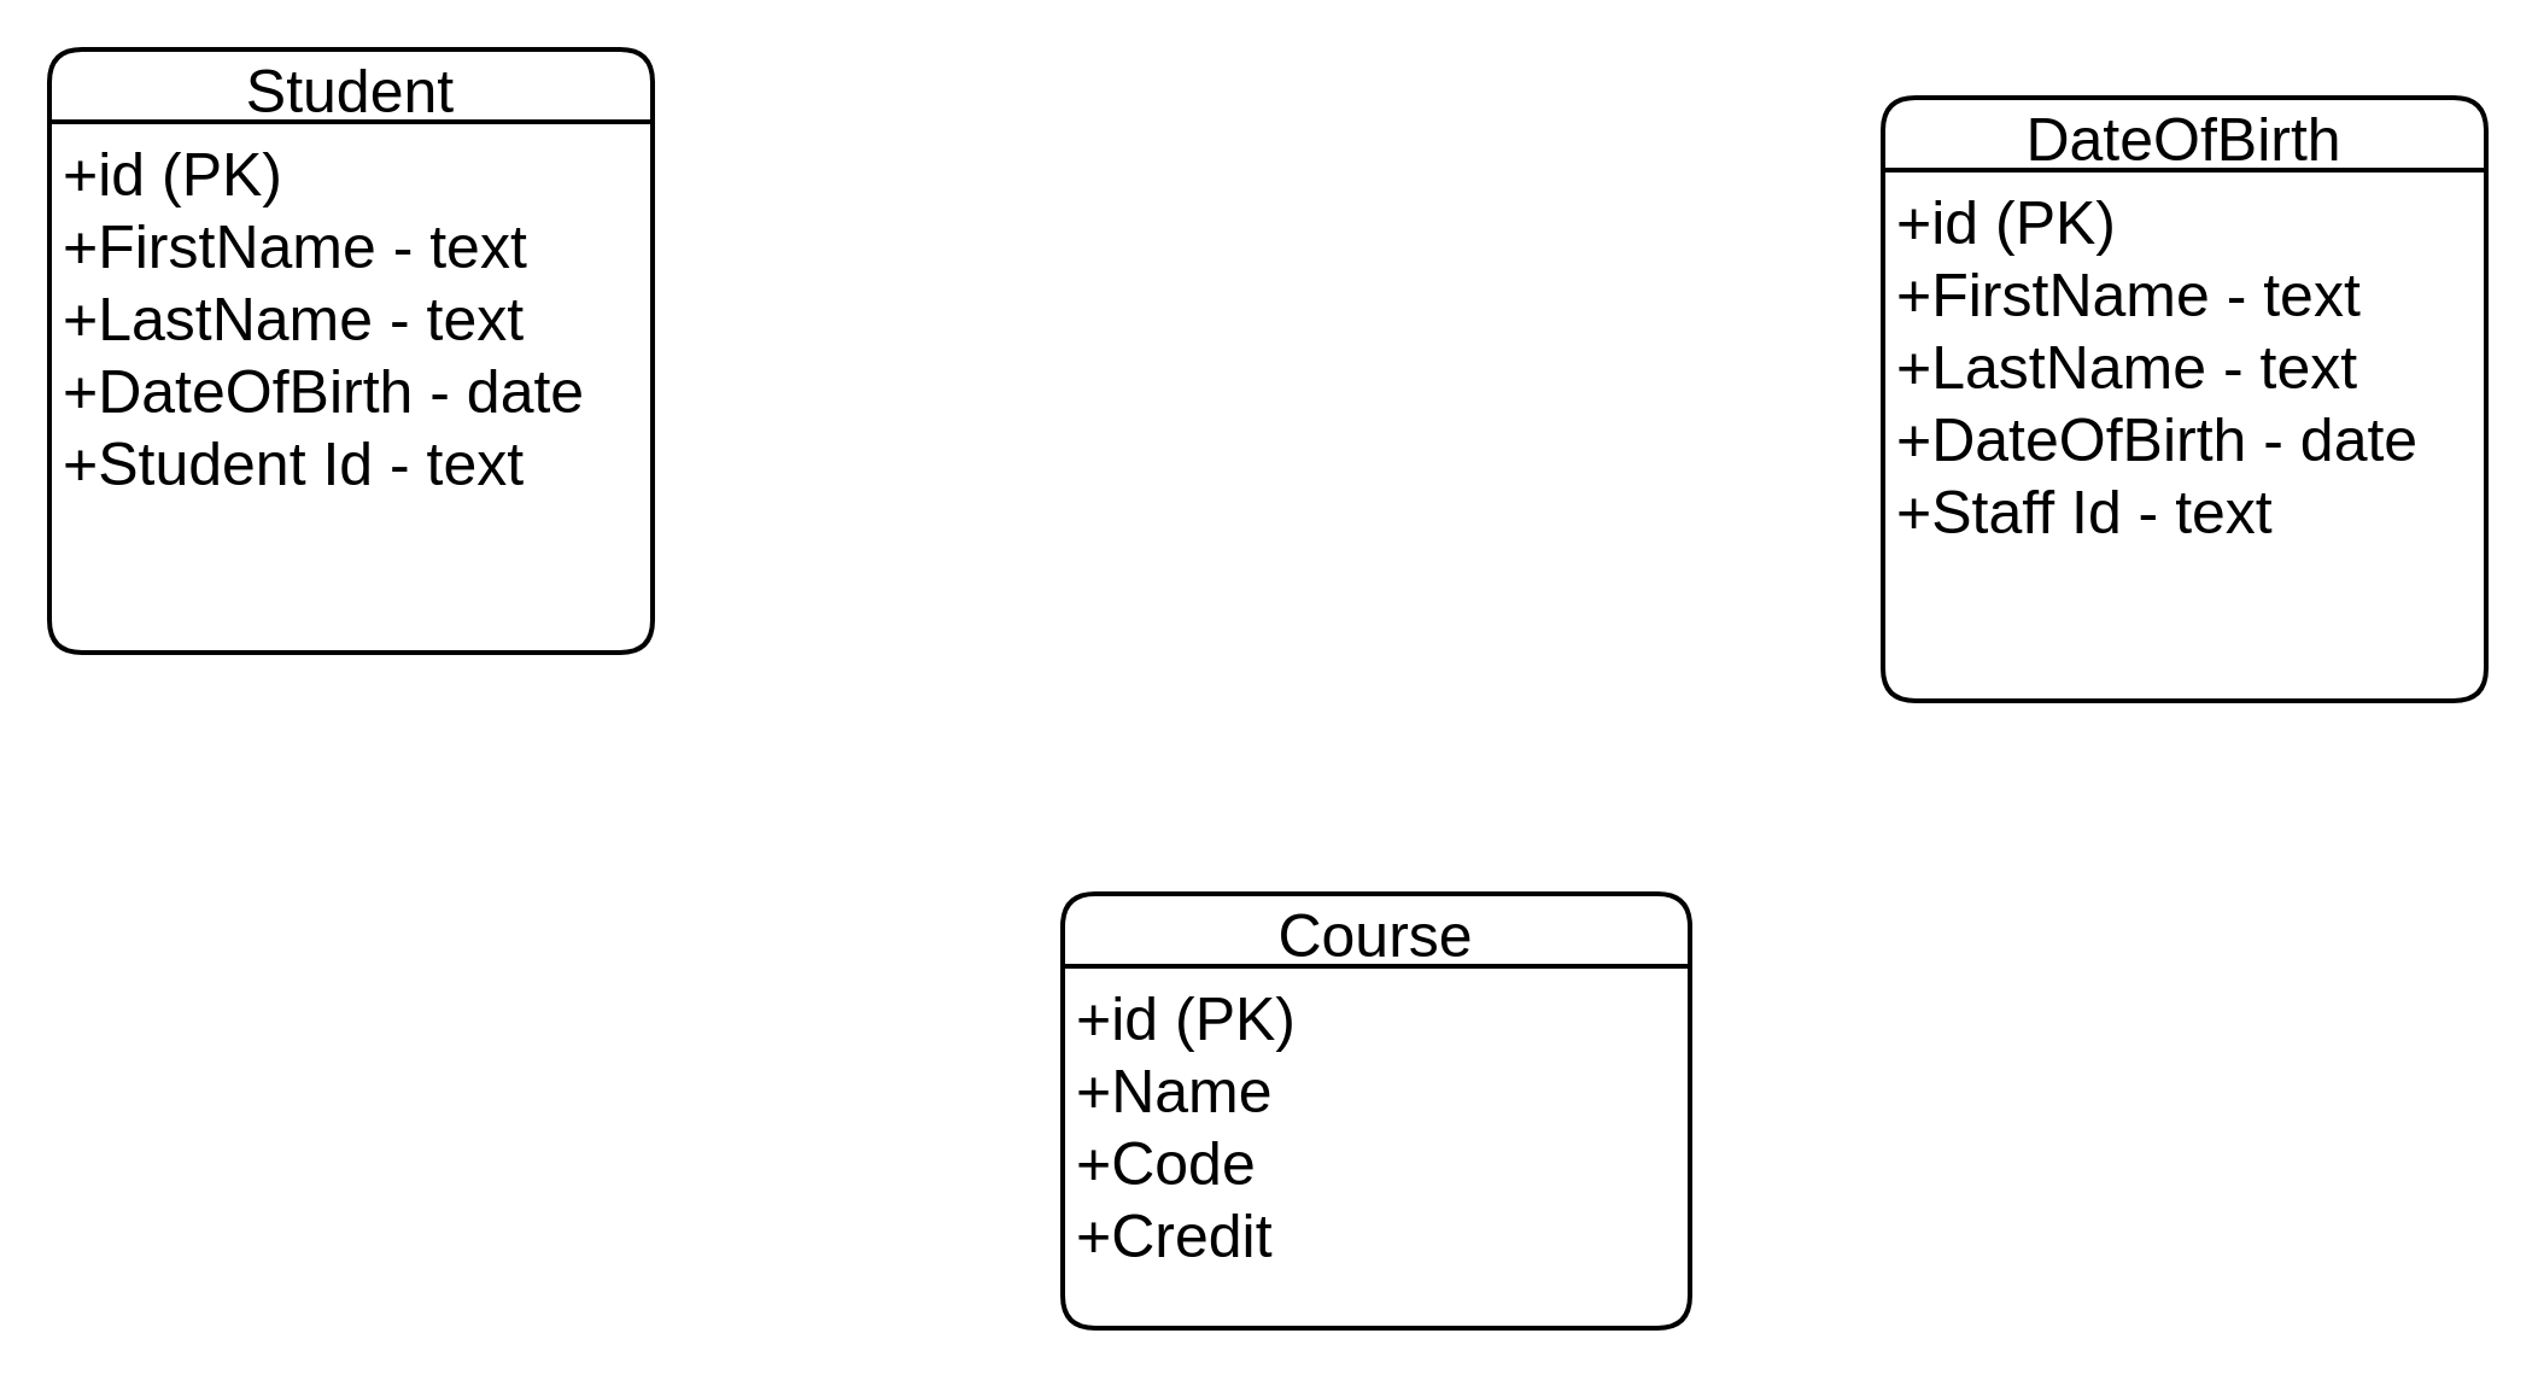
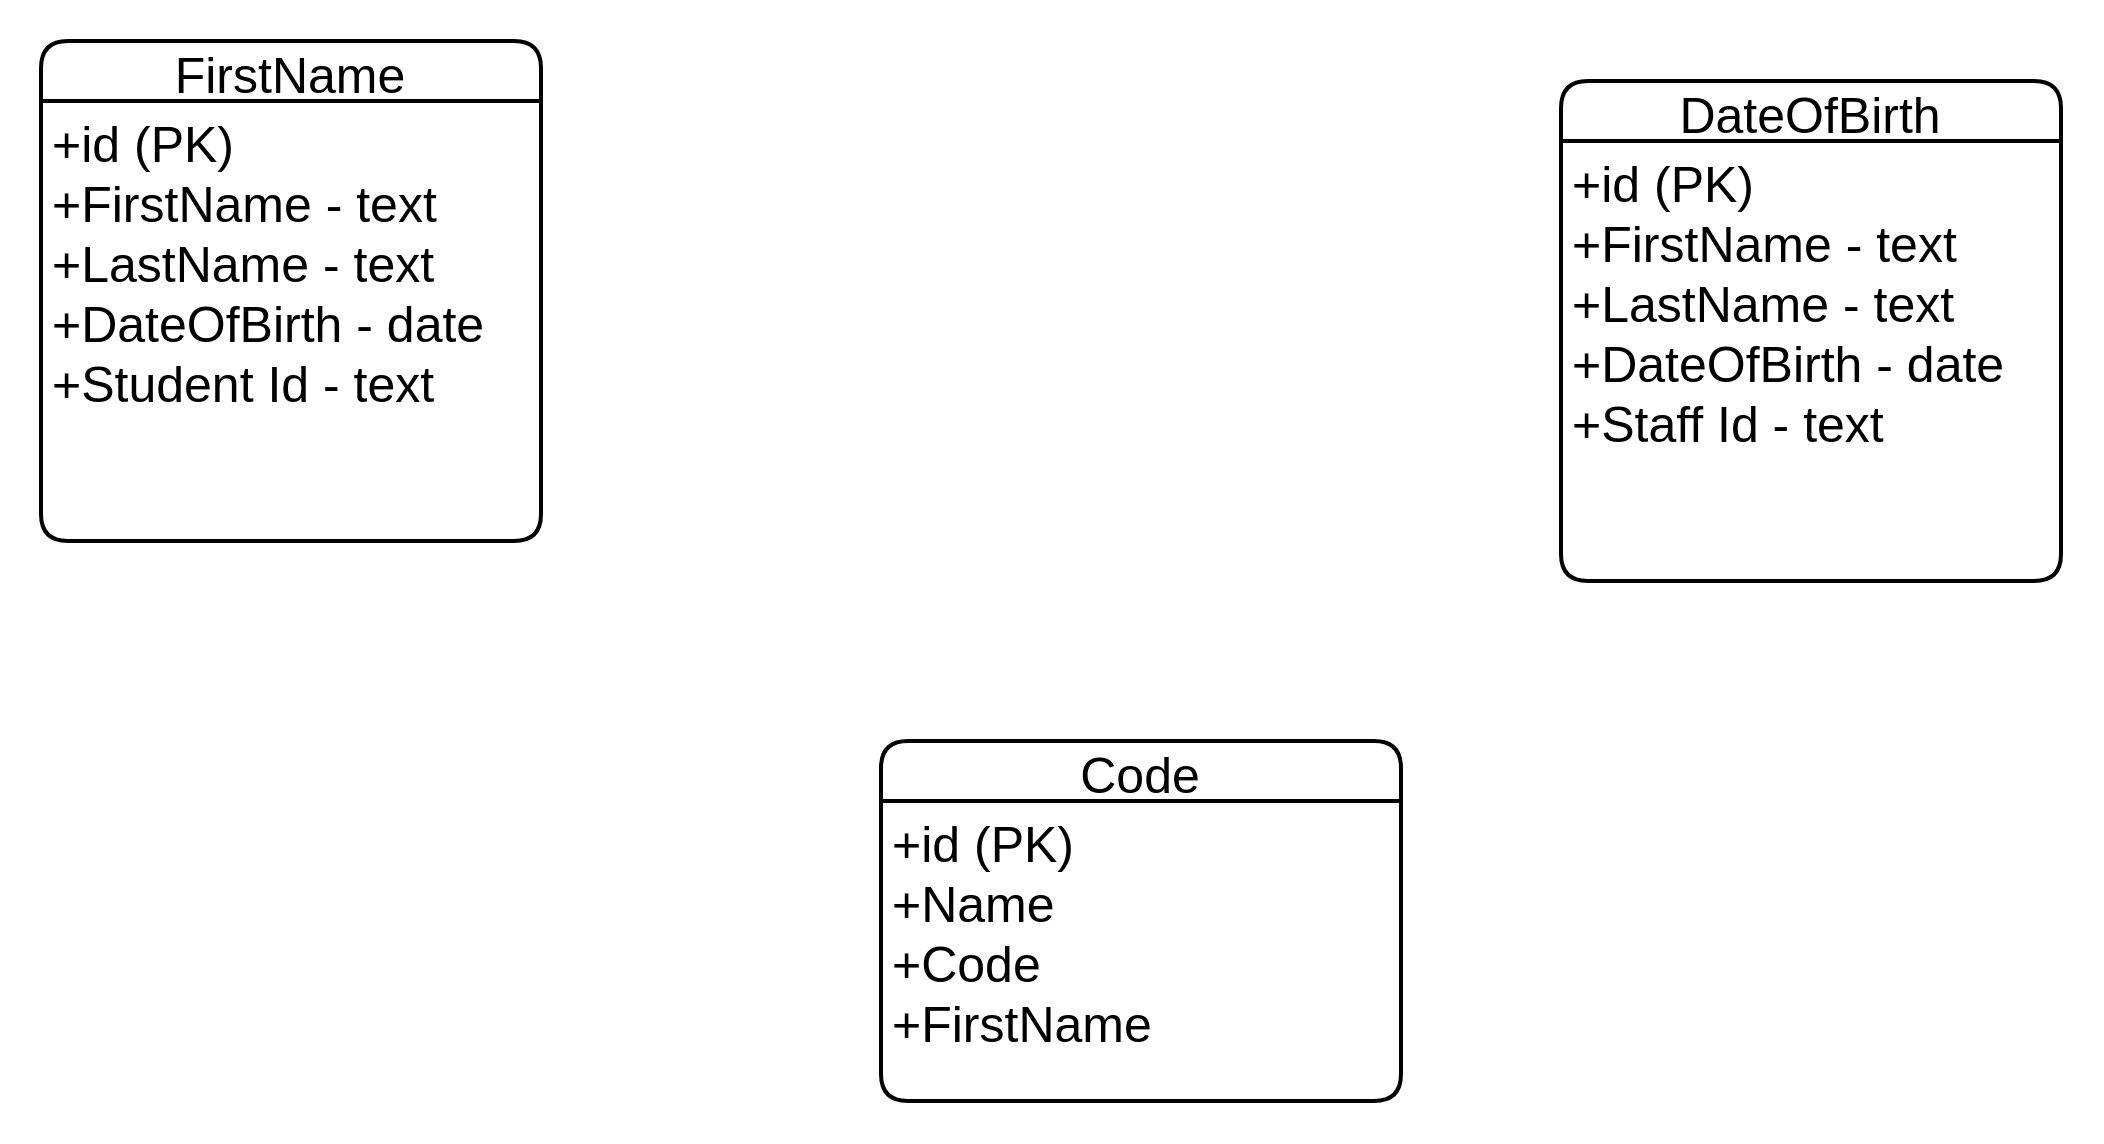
- <mxCell id="2" value="Student" style="swimlane;childLayout=stackLayout;horizontal=1;startSize=30;horizontalStack=0;rounded=1;fontSize=25;fontStyle=0;strokeWidth=2;resizeParent=0;resizeLast=1;shadow=0;dashed=0;align=center;" vertex="1" parent="1"><mxGeometry x="20" y="20" width="250" height="250" as="geometry" /></mxCell>
+ <mxCell id="2" value="FirstName" style="swimlane;childLayout=stackLayout;horizontal=1;startSize=30;horizontalStack=0;rounded=1;fontSize=25;fontStyle=0;strokeWidth=2;resizeParent=0;resizeLast=1;shadow=0;dashed=0;align=center;" vertex="1" parent="1"><mxGeometry x="20" y="20" width="250" height="250" as="geometry" /></mxCell>
- <mxCell id="6" value="Course" style="swimlane;childLayout=stackLayout;horizontal=1;startSize=30;horizontalStack=0;rounded=1;fontSize=25;fontStyle=0;strokeWidth=2;resizeParent=0;resizeLast=1;shadow=0;dashed=0;align=center;" vertex="1" parent="1"><mxGeometry x="440" y="370" width="260" height="180" as="geometry" /></mxCell>
+ <mxCell id="6" value="Code" style="swimlane;childLayout=stackLayout;horizontal=1;startSize=30;horizontalStack=0;rounded=1;fontSize=25;fontStyle=0;strokeWidth=2;resizeParent=0;resizeLast=1;shadow=0;dashed=0;align=center;" vertex="1" parent="1"><mxGeometry x="440" y="370" width="260" height="180" as="geometry" /></mxCell>
- <mxCell id="7" value="+id (PK)&#10;+Name&#10;+Code&#10;+Credit" style="align=left;strokeColor=none;fillColor=none;spacingLeft=4;fontSize=25;verticalAlign=top;resizable=0;rotatable=0;part=1;" vertex="1" parent="6"><mxGeometry y="30" width="260" height="150" as="geometry" /></mxCell>
+ <mxCell id="7" value="+id (PK)&#10;+Name&#10;+Code&#10;+FirstName" style="align=left;strokeColor=none;fillColor=none;spacingLeft=4;fontSize=25;verticalAlign=top;resizable=0;rotatable=0;part=1;" vertex="1" parent="6"><mxGeometry y="30" width="260" height="150" as="geometry" /></mxCell>
